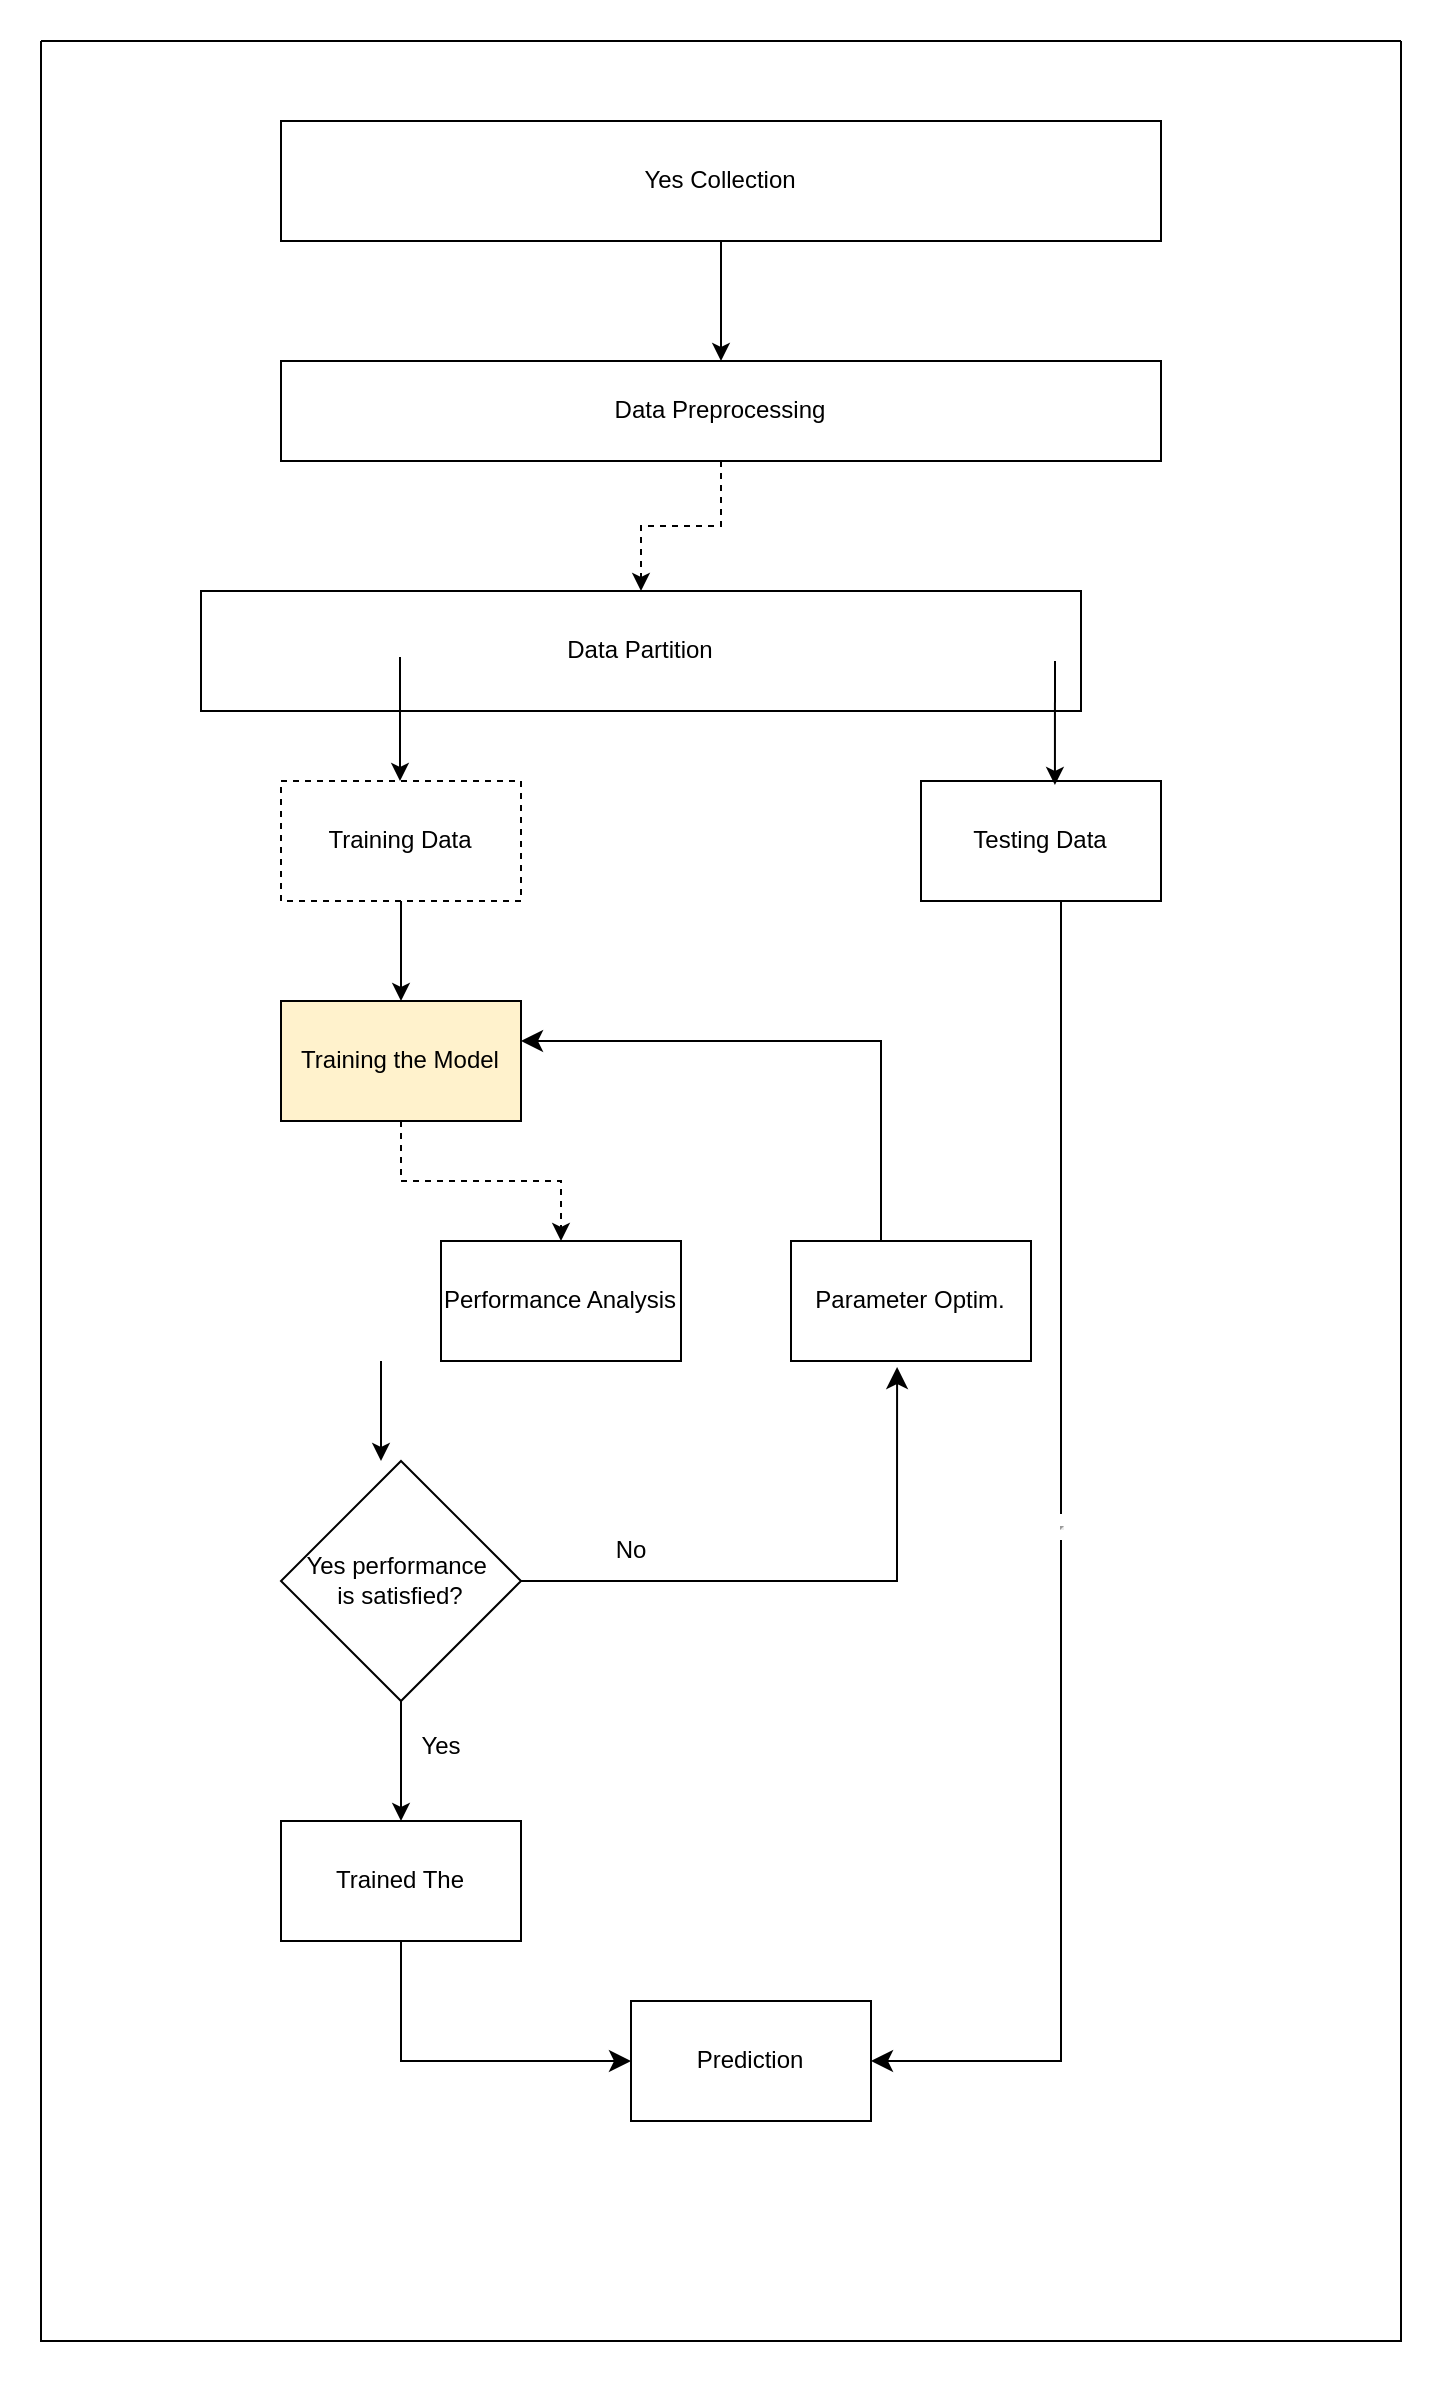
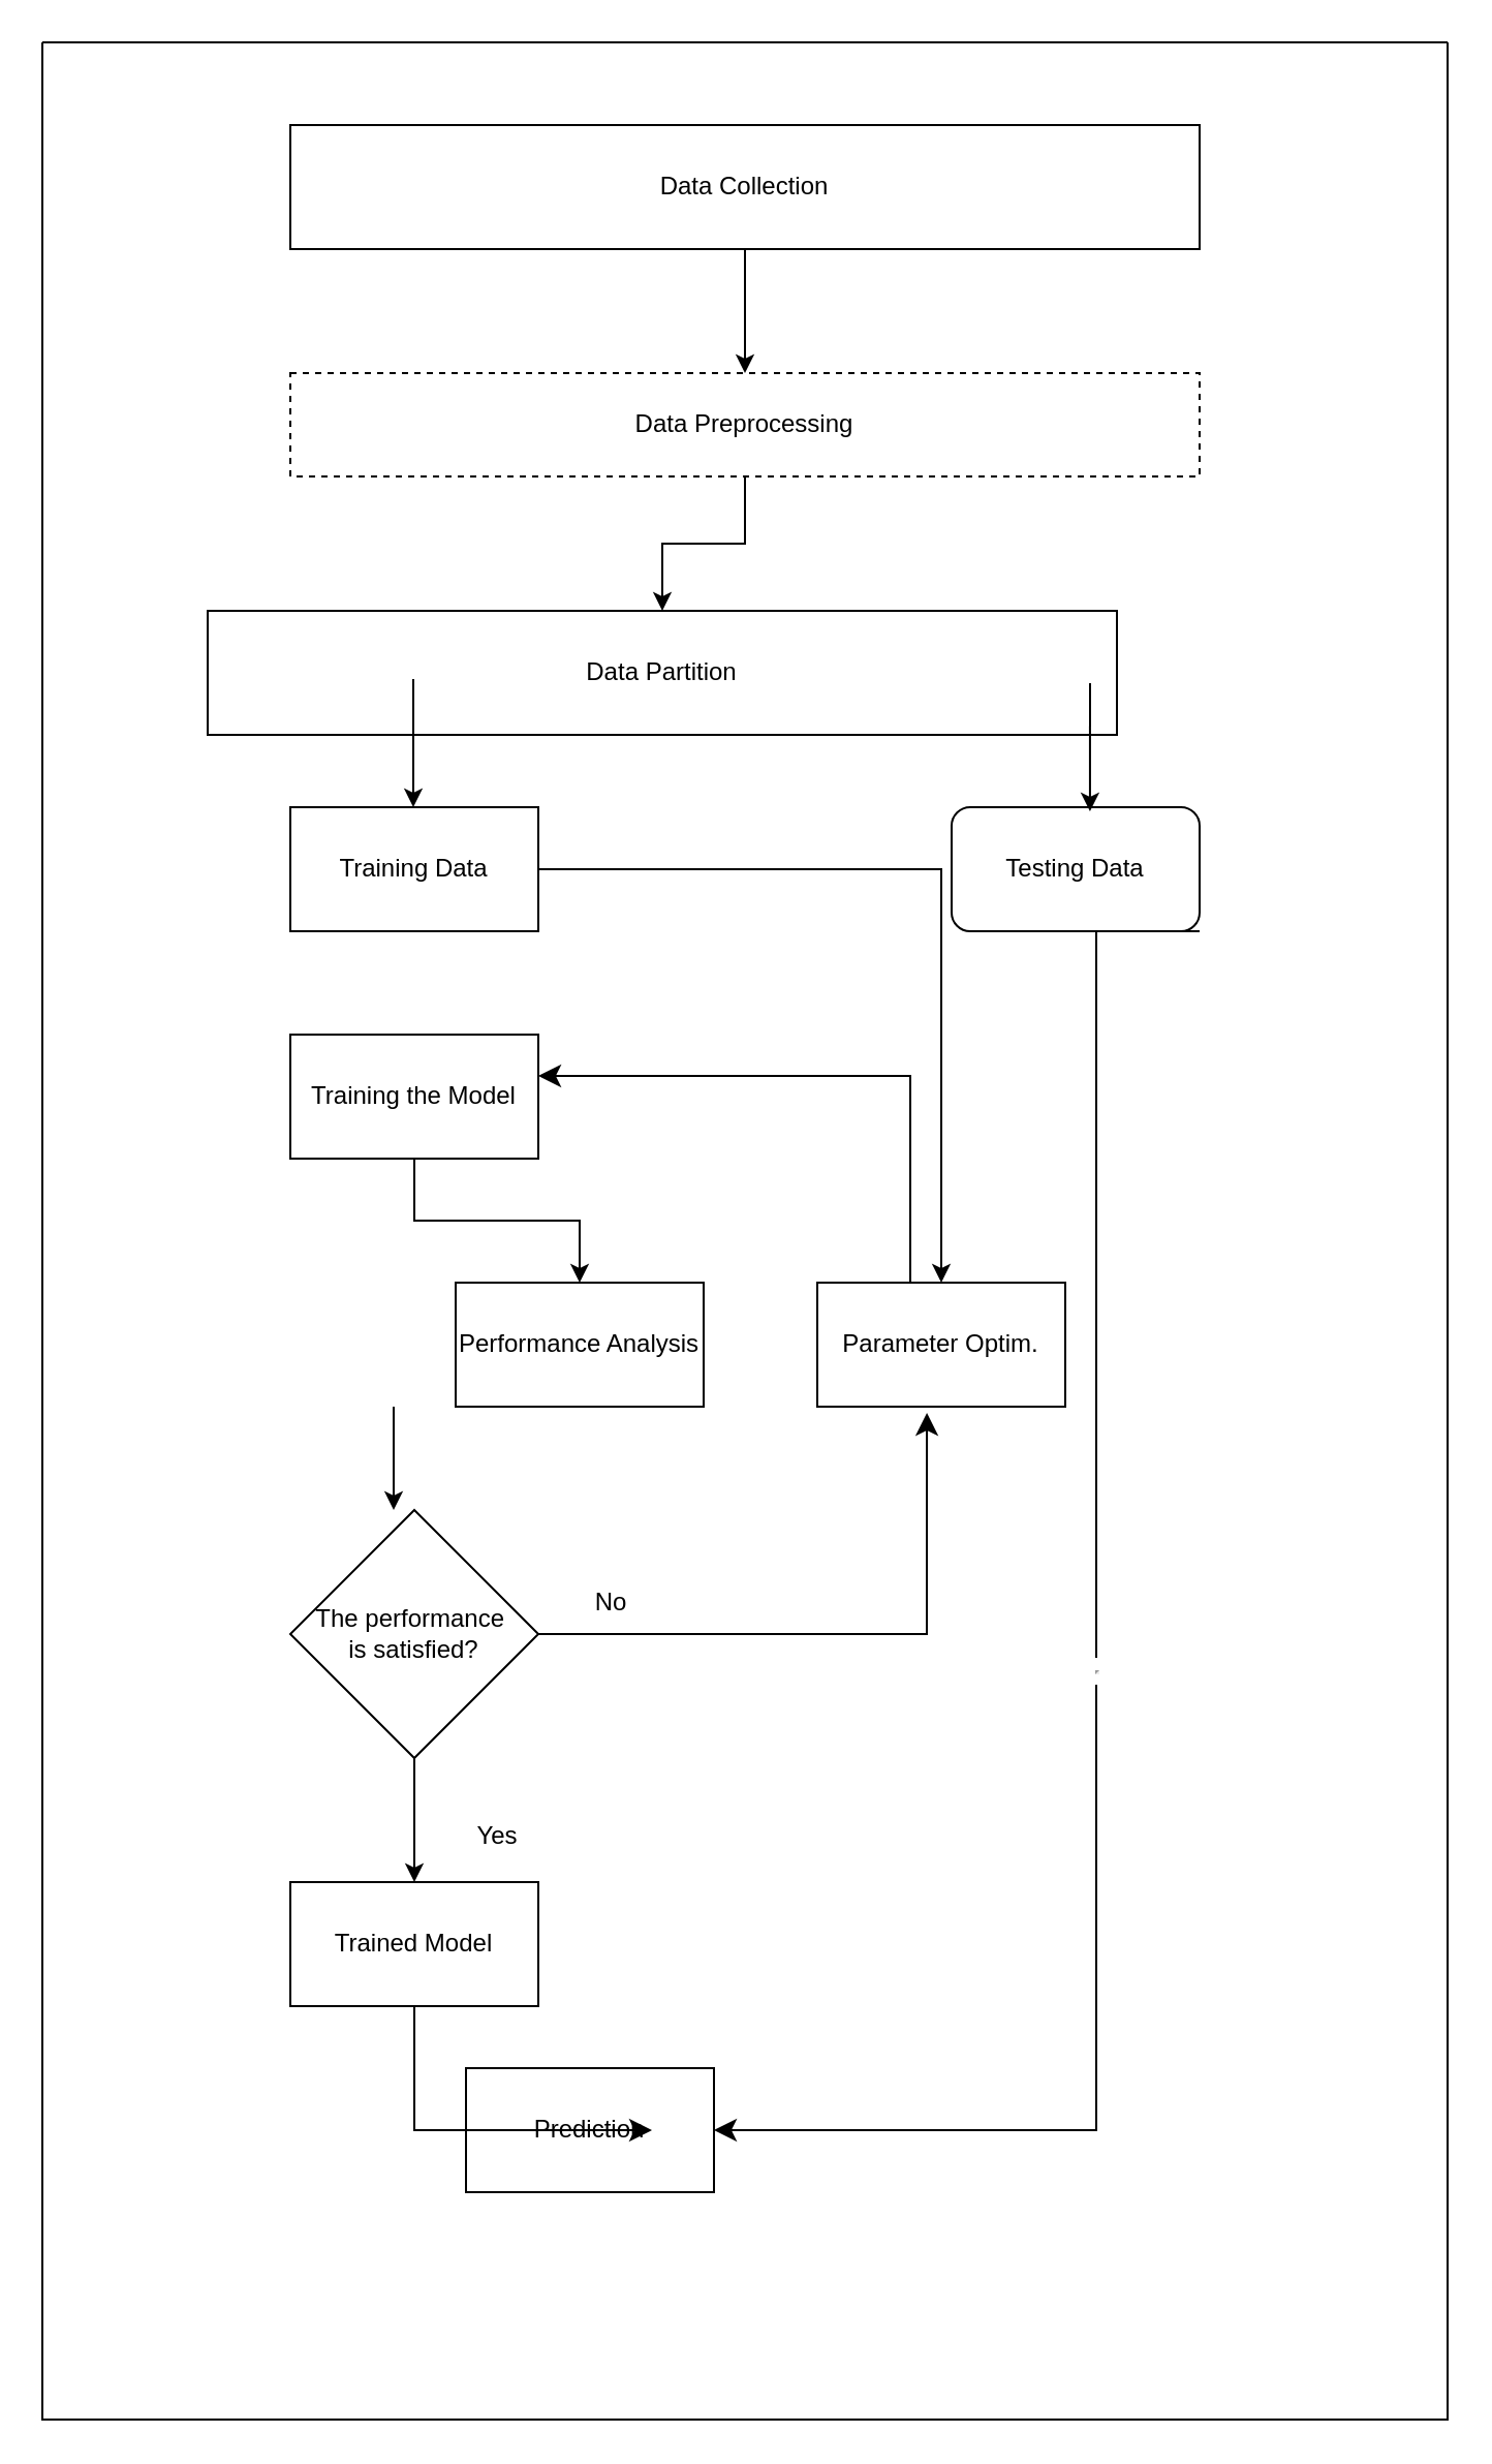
- <mxCell id="4" value="Yes Collection" style="rounded=0;whiteSpace=wrap;html=1;" vertex="1" parent="2"><mxGeometry x="120" y="40" width="440" height="60" as="geometry" /></mxCell>
+ <mxCell id="4" value="Data Collection" style="rounded=0;whiteSpace=wrap;html=1;" vertex="1" parent="2"><mxGeometry x="120" y="40" width="440" height="60" as="geometry" /></mxCell>
- <mxCell id="6" value="Data Preprocessing" style="rounded=0;whiteSpace=wrap;html=1;" vertex="1" parent="2"><mxGeometry x="120" y="160" width="440" height="50" as="geometry" /></mxCell>
+ <mxCell id="6" value="Data Preprocessing" style="rounded=0;whiteSpace=wrap;html=1;dashed=1;" vertex="1" parent="2"><mxGeometry x="120" y="160" width="440" height="50" as="geometry" /></mxCell>
- <mxCell id="5" value="" style="edgeStyle=orthogonalEdgeStyle;rounded=0;orthogonalLoop=1;jettySize=auto;html=1;dashed=1;" edge="1" parent="2" source="6" target="7"><mxGeometry relative="1" as="geometry" /></mxCell>
+ <mxCell id="5" value="" style="edgeStyle=orthogonalEdgeStyle;rounded=0;orthogonalLoop=1;jettySize=auto;html=1;" edge="1" parent="2" source="6" target="7"><mxGeometry relative="1" as="geometry" /></mxCell>
- <mxCell id="9" value="Training Data" style="rounded=0;whiteSpace=wrap;html=1;dashed=1;" vertex="1" parent="2"><mxGeometry x="120" y="370" width="120" height="60" as="geometry" /></mxCell>
+ <mxCell id="9" value="Training Data" style="rounded=0;whiteSpace=wrap;html=1;" vertex="1" parent="2"><mxGeometry x="120" y="370" width="120" height="60" as="geometry" /></mxCell>
- <mxCell id="10" value="Testing Data" style="rounded=0;whiteSpace=wrap;html=1;" vertex="1" parent="2"><mxGeometry x="440" y="370" width="120" height="60" as="geometry" /></mxCell>
+ <mxCell id="10" value="Testing Data" style="whiteSpace=wrap;html=1;rounded=1;" vertex="1" parent="2"><mxGeometry x="440" y="370" width="120" height="60" as="geometry" /></mxCell>
- <mxCell id="8" value="" style="edgeStyle=orthogonalEdgeStyle;rounded=0;orthogonalLoop=1;jettySize=auto;html=1;" edge="1" parent="2" source="9" target="13"><mxGeometry relative="1" as="geometry" /></mxCell>
+ <mxCell id="8" value="" style="edgeStyle=orthogonalEdgeStyle;rounded=0;orthogonalLoop=1;jettySize=auto;html=1;" edge="1" parent="2" source="9" target="19"><mxGeometry relative="1" as="geometry" /></mxCell>
- <mxCell id="13" value="Training the Model" style="rounded=0;whiteSpace=wrap;html=1;fillColor=#fff2cc;" vertex="1" parent="2"><mxGeometry x="120" y="480" width="120" height="60" as="geometry" /></mxCell>
+ <mxCell id="13" value="Training the Model" style="rounded=0;whiteSpace=wrap;html=1;" vertex="1" parent="2"><mxGeometry x="120" y="480" width="120" height="60" as="geometry" /></mxCell>
- <mxCell id="14" style="edgeStyle=orthogonalEdgeStyle;rounded=0;orthogonalLoop=1;jettySize=auto;html=1;exitX=0.5;exitY=1;exitDx=0;exitDy=0;dashed=1;" edge="1" parent="2" source="13" target="15"><mxGeometry relative="1" as="geometry" /></mxCell>
+ <mxCell id="14" style="edgeStyle=orthogonalEdgeStyle;rounded=0;orthogonalLoop=1;jettySize=auto;html=1;exitX=0.5;exitY=1;exitDx=0;exitDy=0;" edge="1" parent="2" source="13" target="15"><mxGeometry relative="1" as="geometry" /></mxCell>
- <mxCell id="22" value="No" style="text;html=1;align=center;verticalAlign=middle;resizable=0;points=[];autosize=1;strokeColor=none;fillColor=none;" vertex="1" parent="2"><mxGeometry x="275" y="740" width="40" height="30" as="geometry" /></mxCell>
+ <mxCell id="22" value="No" style="text;html=1;align=center;verticalAlign=middle;resizable=0;points=[];autosize=1;strokeColor=none;fillColor=none;" vertex="1" parent="2"><mxGeometry x="255" y="740" width="40" height="30" as="geometry" /></mxCell>
- <mxCell id="16" value="Yes performance&amp;nbsp;&lt;br&gt;is satisfied?" style="rhombus;whiteSpace=wrap;html=1;" vertex="1" parent="2"><mxGeometry x="120" y="710" width="120" height="120" as="geometry" /></mxCell>
+ <mxCell id="16" value="The performance&amp;nbsp;&lt;br&gt;is satisfied?" style="rhombus;whiteSpace=wrap;html=1;" vertex="1" parent="2"><mxGeometry x="120" y="710" width="120" height="120" as="geometry" /></mxCell>
- <mxCell id="23" value="Yes" style="text;html=1;align=center;verticalAlign=middle;resizable=0;points=[];autosize=1;strokeColor=none;fillColor=none;" vertex="1" parent="2"><mxGeometry x="180" y="838" width="40" height="30" as="geometry" /></mxCell>
+ <mxCell id="23" value="Yes" style="text;html=1;align=center;verticalAlign=middle;resizable=0;points=[];autosize=1;strokeColor=none;fillColor=none;" vertex="1" parent="2"><mxGeometry x="200" y="853" width="40" height="30" as="geometry" /></mxCell>
- <mxCell id="17" value="Trained The" style="rounded=0;whiteSpace=wrap;html=1;" vertex="1" parent="2"><mxGeometry x="120" y="890" width="120" height="60" as="geometry" /></mxCell>
+ <mxCell id="17" value="Trained Model" style="rounded=0;whiteSpace=wrap;html=1;" vertex="1" parent="2"><mxGeometry x="120" y="890" width="120" height="60" as="geometry" /></mxCell>
- <mxCell id="18" value="Prediction" style="rounded=0;whiteSpace=wrap;html=1;" vertex="1" parent="2"><mxGeometry x="295" y="980" width="120" height="60" as="geometry" /></mxCell>
+ <mxCell id="18" value="Prediction" style="rounded=0;whiteSpace=wrap;html=1;" vertex="1" parent="2"><mxGeometry x="205" y="980" width="120" height="60" as="geometry" /></mxCell>
